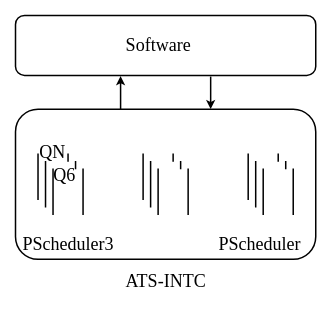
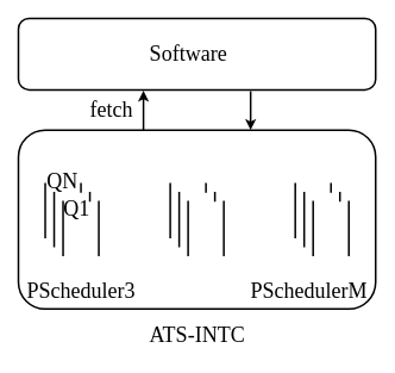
+ <mxCell id="24" value="&lt;font face=&quot;Times New Roman&quot; style=&quot;font-size: 24px;&quot;&gt;fetch&lt;/font&gt;" style="text;html=1;align=center;verticalAlign=middle;resizable=0;points=[];autosize=1;strokeColor=none;fillColor=none;" vertex="1" parent="1"><mxGeometry x="89" y="102" width="70" height="40" as="geometry" /></mxCell>
- <mxCell id="7" value="&lt;font face=&quot;Times New Roman&quot; style=&quot;font-size: 24px;&quot;&gt;Q6&lt;/font&gt;" style="text;html=1;align=center;verticalAlign=middle;resizable=0;points=[];autosize=1;strokeColor=none;fillColor=none;" parent="3" vertex="1"><mxGeometry x="10" y="8" width="50" height="40" as="geometry" /></mxCell>
+ <mxCell id="7" value="&lt;font face=&quot;Times New Roman&quot; style=&quot;font-size: 24px;&quot;&gt;Q1&lt;/font&gt;" style="text;html=1;align=center;verticalAlign=middle;resizable=0;points=[];autosize=1;strokeColor=none;fillColor=none;" parent="3" vertex="1"><mxGeometry x="10" y="8" width="50" height="40" as="geometry" /></mxCell>
- <mxCell id="19" value="&lt;font face=&quot;Times New Roman&quot; style=&quot;font-size: 24px;&quot;&gt;PScheduler&lt;/font&gt;" style="text;html=1;align=center;verticalAlign=middle;resizable=0;points=[];autosize=1;strokeColor=none;fillColor=none;" parent="1" vertex="1"><mxGeometry x="270" y="305" width="150" height="40" as="geometry" /></mxCell>
+ <mxCell id="19" value="&lt;font face=&quot;Times New Roman&quot; style=&quot;font-size: 24px;&quot;&gt;PSchedulerM&lt;/font&gt;" style="text;html=1;align=center;verticalAlign=middle;resizable=0;points=[];autosize=1;strokeColor=none;fillColor=none;" parent="1" vertex="1"><mxGeometry x="270" y="305" width="150" height="40" as="geometry" /></mxCell>
